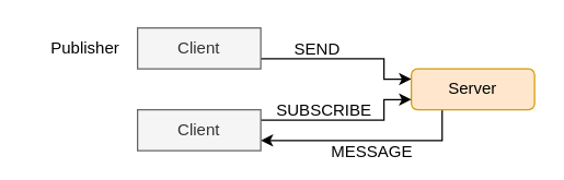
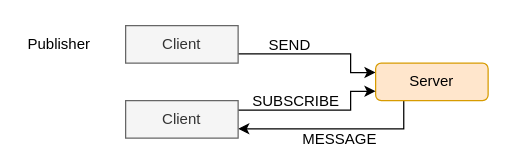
- <mxCell id="11" value="Publisher" style="text;html=1;strokeColor=none;fillColor=none;align=left;verticalAlign=middle;whiteSpace=wrap;rounded=0;labelBackgroundColor=none;" vertex="1" parent="1"><mxGeometry x="35" y="25" width="40" height="20" as="geometry" /></mxCell>
+ <mxCell id="11" value="Publisher" style="text;html=1;strokeColor=none;fillColor=none;align=left;verticalAlign=middle;whiteSpace=wrap;rounded=0;labelBackgroundColor=none;" vertex="1" parent="1"><mxGeometry x="20" y="25" width="40" height="20" as="geometry" /></mxCell>
